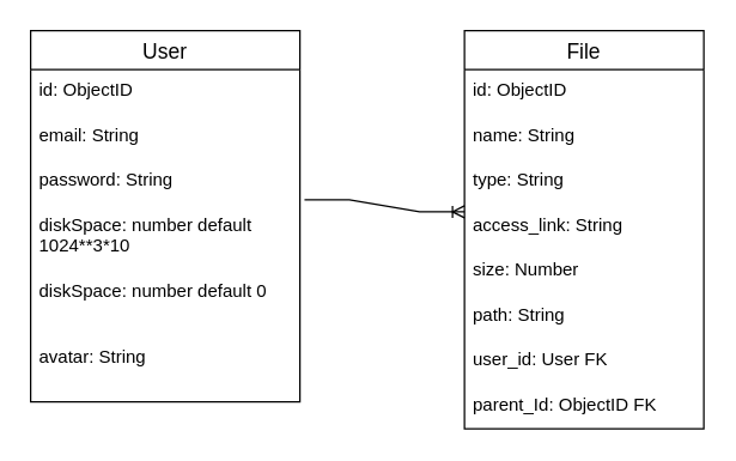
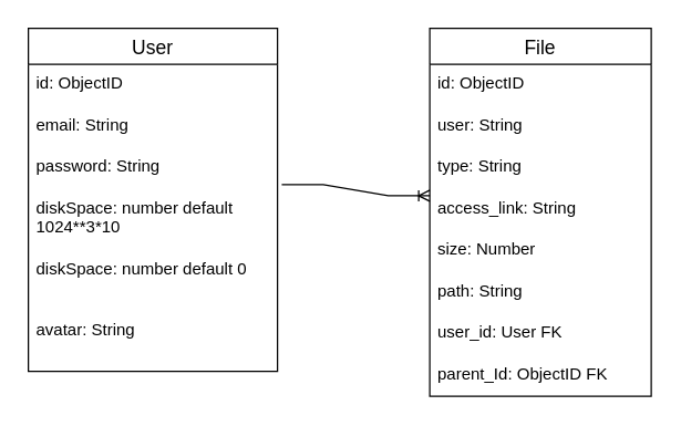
- <mxCell id="11" value="&lt;font style=&quot;vertical-align: inherit;&quot;&gt;&lt;font style=&quot;vertical-align: inherit;&quot;&gt;name: String&lt;/font&gt;&lt;/font&gt;" style="text;strokeColor=none;fillColor=none;spacingLeft=4;spacingRight=4;overflow=hidden;rotatable=0;points=[[0,0.5],[1,0.5]];portConstraint=eastwest;fontSize=12;whiteSpace=wrap;html=1;" parent="9" vertex="1"><mxGeometry y="56" width="160" height="30" as="geometry" /></mxCell>
+ <mxCell id="11" value="&lt;font style=&quot;vertical-align: inherit;&quot;&gt;&lt;font style=&quot;vertical-align: inherit;&quot;&gt;user: String&lt;/font&gt;&lt;/font&gt;" style="text;strokeColor=none;fillColor=none;spacingLeft=4;spacingRight=4;overflow=hidden;rotatable=0;points=[[0,0.5],[1,0.5]];portConstraint=eastwest;fontSize=12;whiteSpace=wrap;html=1;" parent="9" vertex="1"><mxGeometry y="56" width="160" height="30" as="geometry" /></mxCell>
